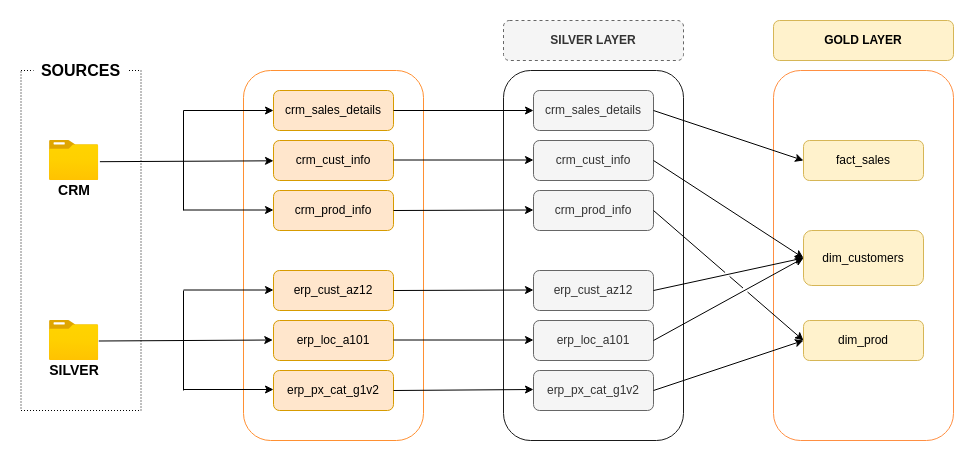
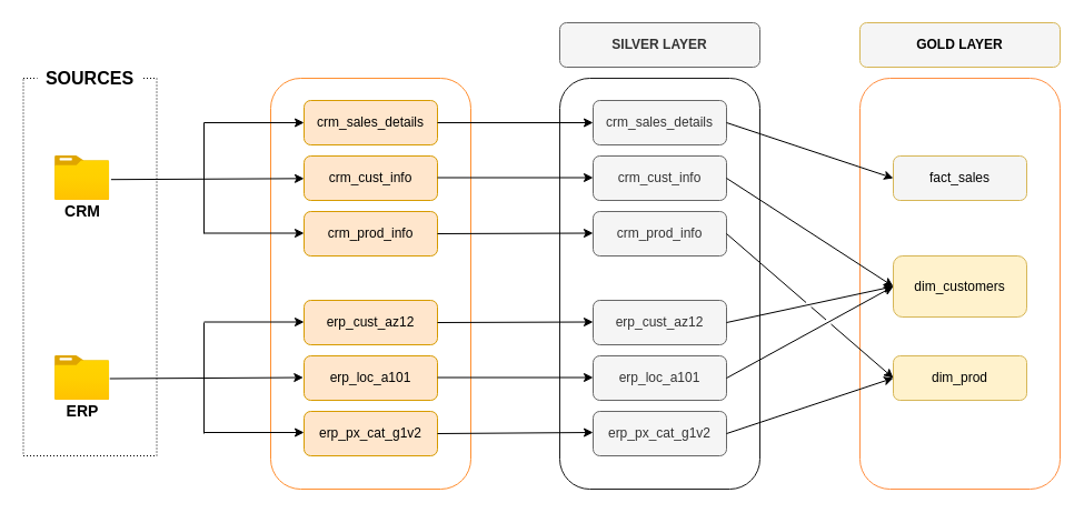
- <mxCell id="22" value="SILVER LAYER" style="rounded=1;whiteSpace=wrap;html=1;fillColor=#f5f5f5;strokeColor=#666666;fontStyle=1;fontColor=#333333;dashed=1;" vertex="1" parent="1"><mxGeometry x="503" y="20" width="180" height="40" as="geometry" /></mxCell>
+ <mxCell id="22" value="SILVER LAYER" style="rounded=1;whiteSpace=wrap;html=1;fillColor=#f5f5f5;strokeColor=#666666;fontStyle=1;fontColor=#333333;" vertex="1" parent="1"><mxGeometry x="503" y="20" width="180" height="40" as="geometry" /></mxCell>
- <mxCell id="27" value="GOLD LAYER" style="rounded=1;whiteSpace=wrap;html=1;fillColor=#fff2cc;strokeColor=#d6b656;fontStyle=1" vertex="1" parent="1"><mxGeometry x="773" y="20" width="180" height="40" as="geometry" /></mxCell>
+ <mxCell id="27" value="GOLD LAYER" style="rounded=1;whiteSpace=wrap;html=1;fillColor=#f5f5f5;strokeColor=#d6b656;fontStyle=1;" vertex="1" parent="1"><mxGeometry x="773" y="20" width="180" height="40" as="geometry" /></mxCell>
- <mxCell id="24" value="fact_sales" style="rounded=1;whiteSpace=wrap;html=1;fillColor=#fff2cc;strokeColor=#d6b656;" vertex="1" parent="1"><mxGeometry x="803" y="140" width="120" height="40" as="geometry" /></mxCell>
+ <mxCell id="24" value="fact_sales" style="rounded=1;whiteSpace=wrap;html=1;fillColor=#f5f5f5;strokeColor=#d6b656;" vertex="1" parent="1"><mxGeometry x="803" y="140" width="120" height="40" as="geometry" /></mxCell>
- <mxCell id="7" value="&lt;b&gt;&lt;font style=&quot;font-size: 14px;&quot;&gt;SILVER&lt;/font&gt;&lt;/b&gt;" style="text;html=1;align=center;verticalAlign=middle;whiteSpace=wrap;rounded=0;" vertex="1" parent="1"><mxGeometry x="43.64" y="350" width="60" height="40" as="geometry" /></mxCell>
+ <mxCell id="7" value="&lt;b&gt;&lt;font style=&quot;font-size: 14px;&quot;&gt;ERP&lt;/font&gt;&lt;/b&gt;" style="text;html=1;align=center;verticalAlign=middle;whiteSpace=wrap;rounded=0;" vertex="1" parent="1"><mxGeometry x="43.64" y="350" width="60" height="40" as="geometry" /></mxCell>
